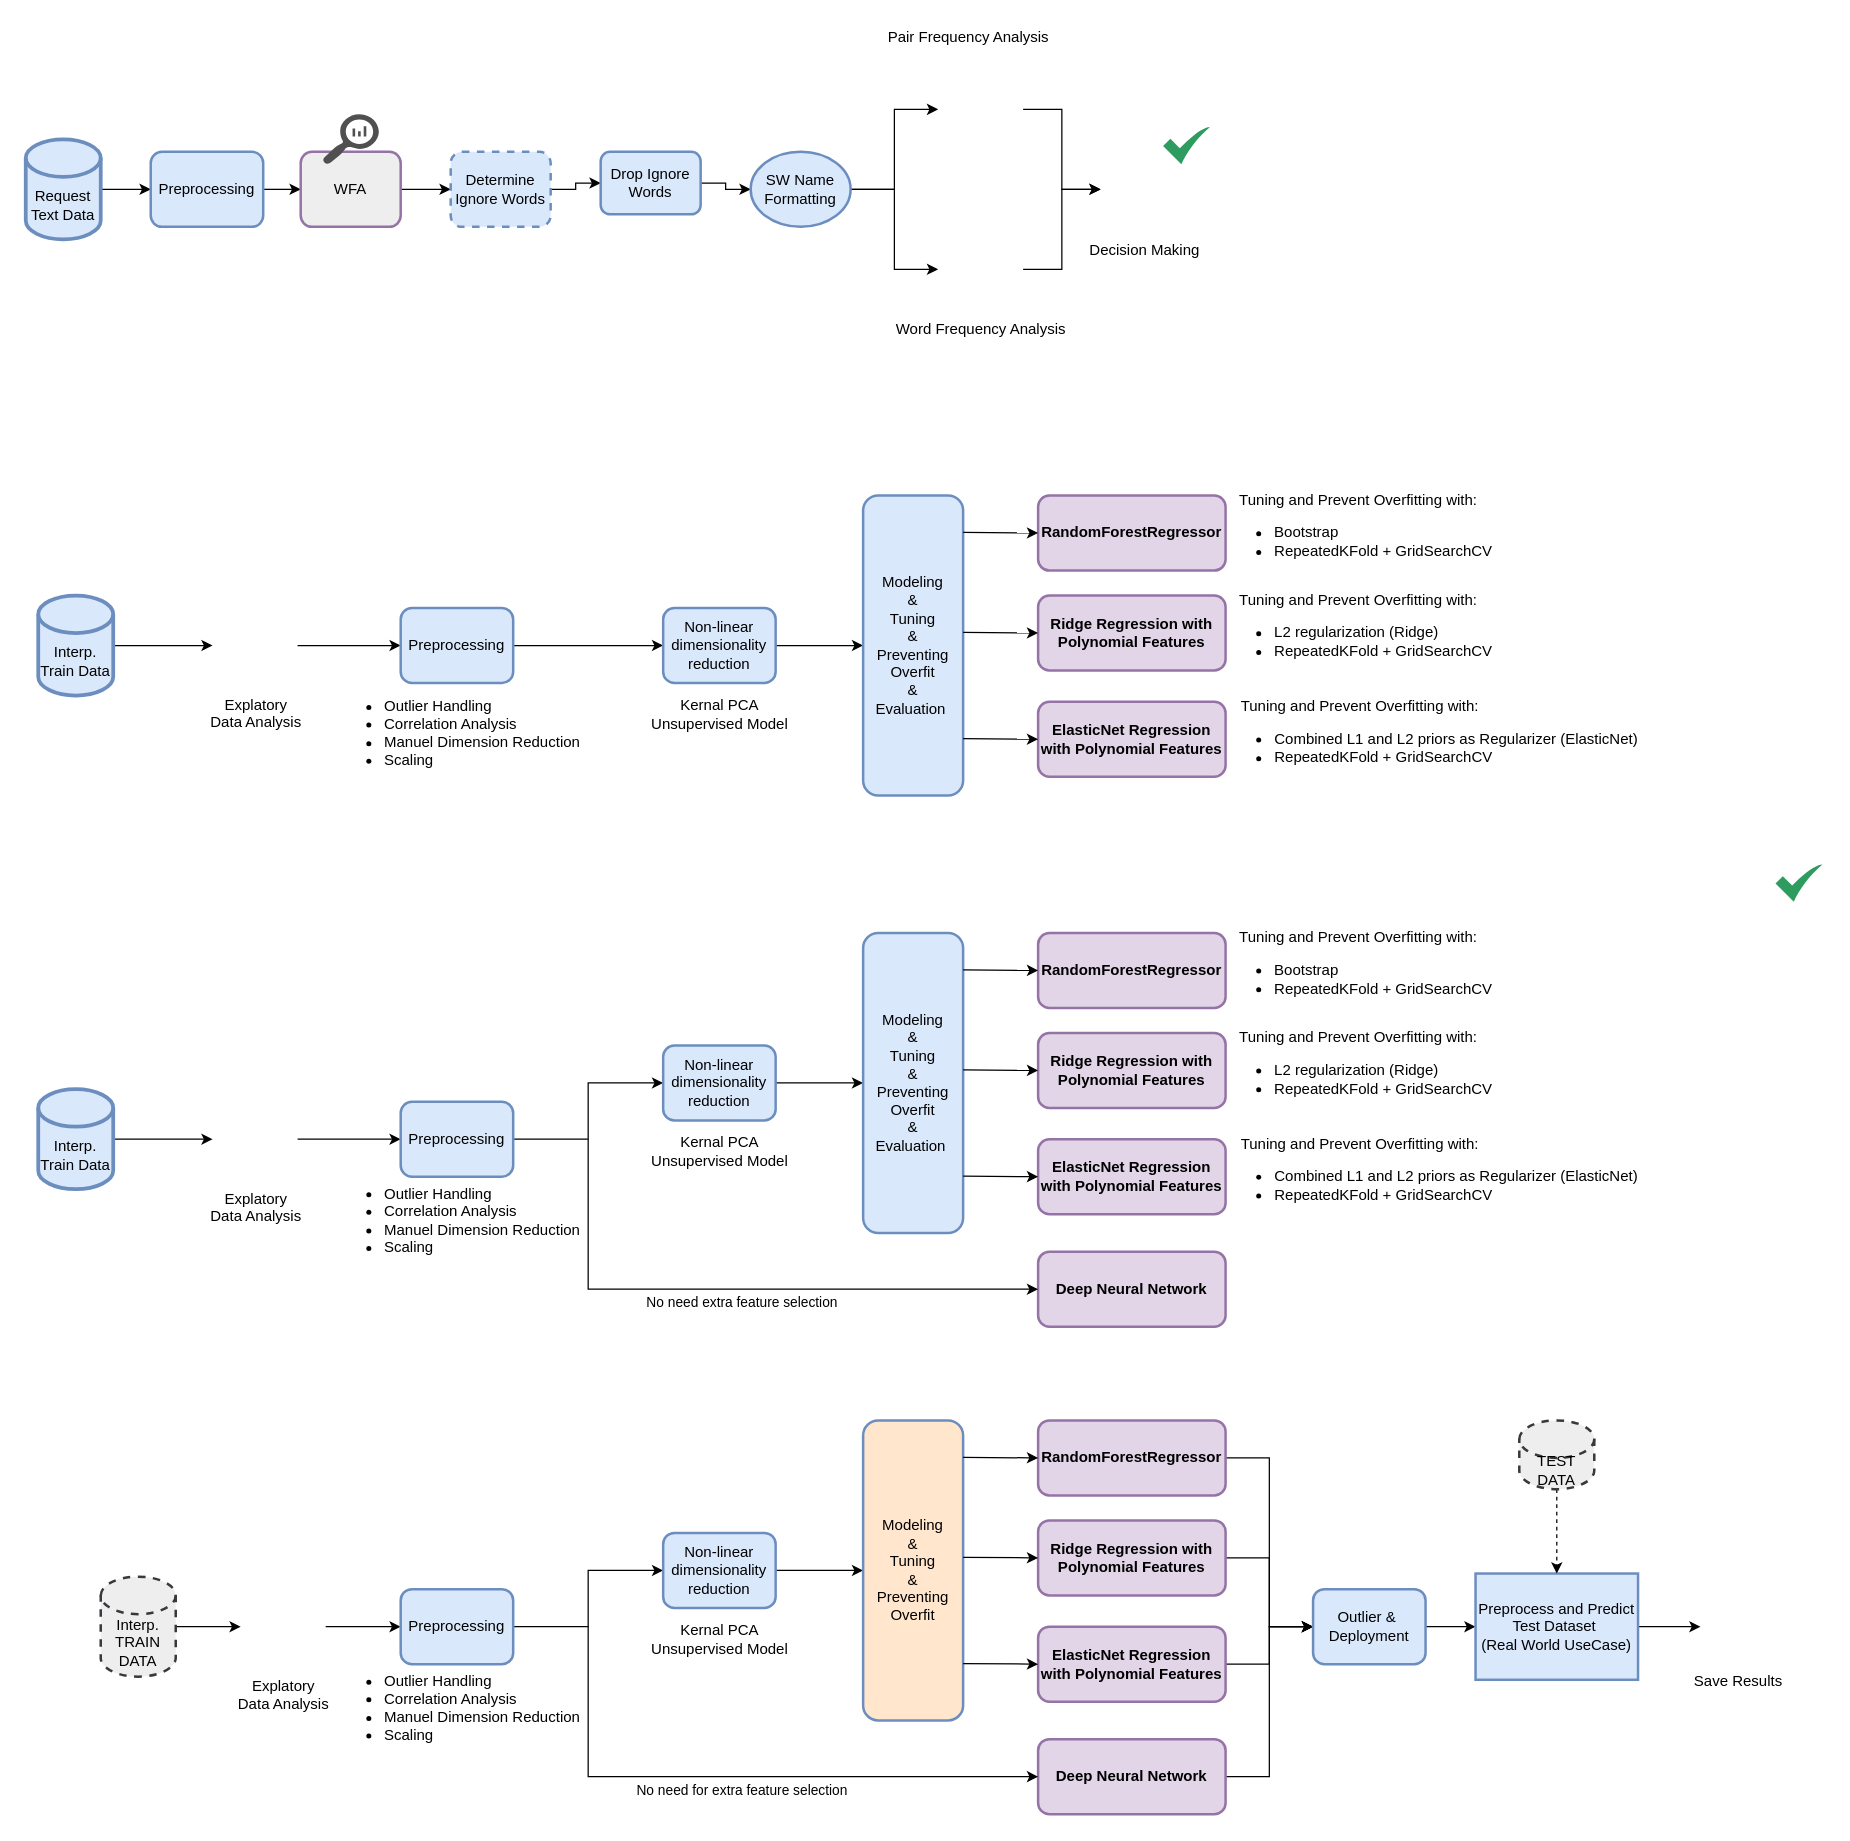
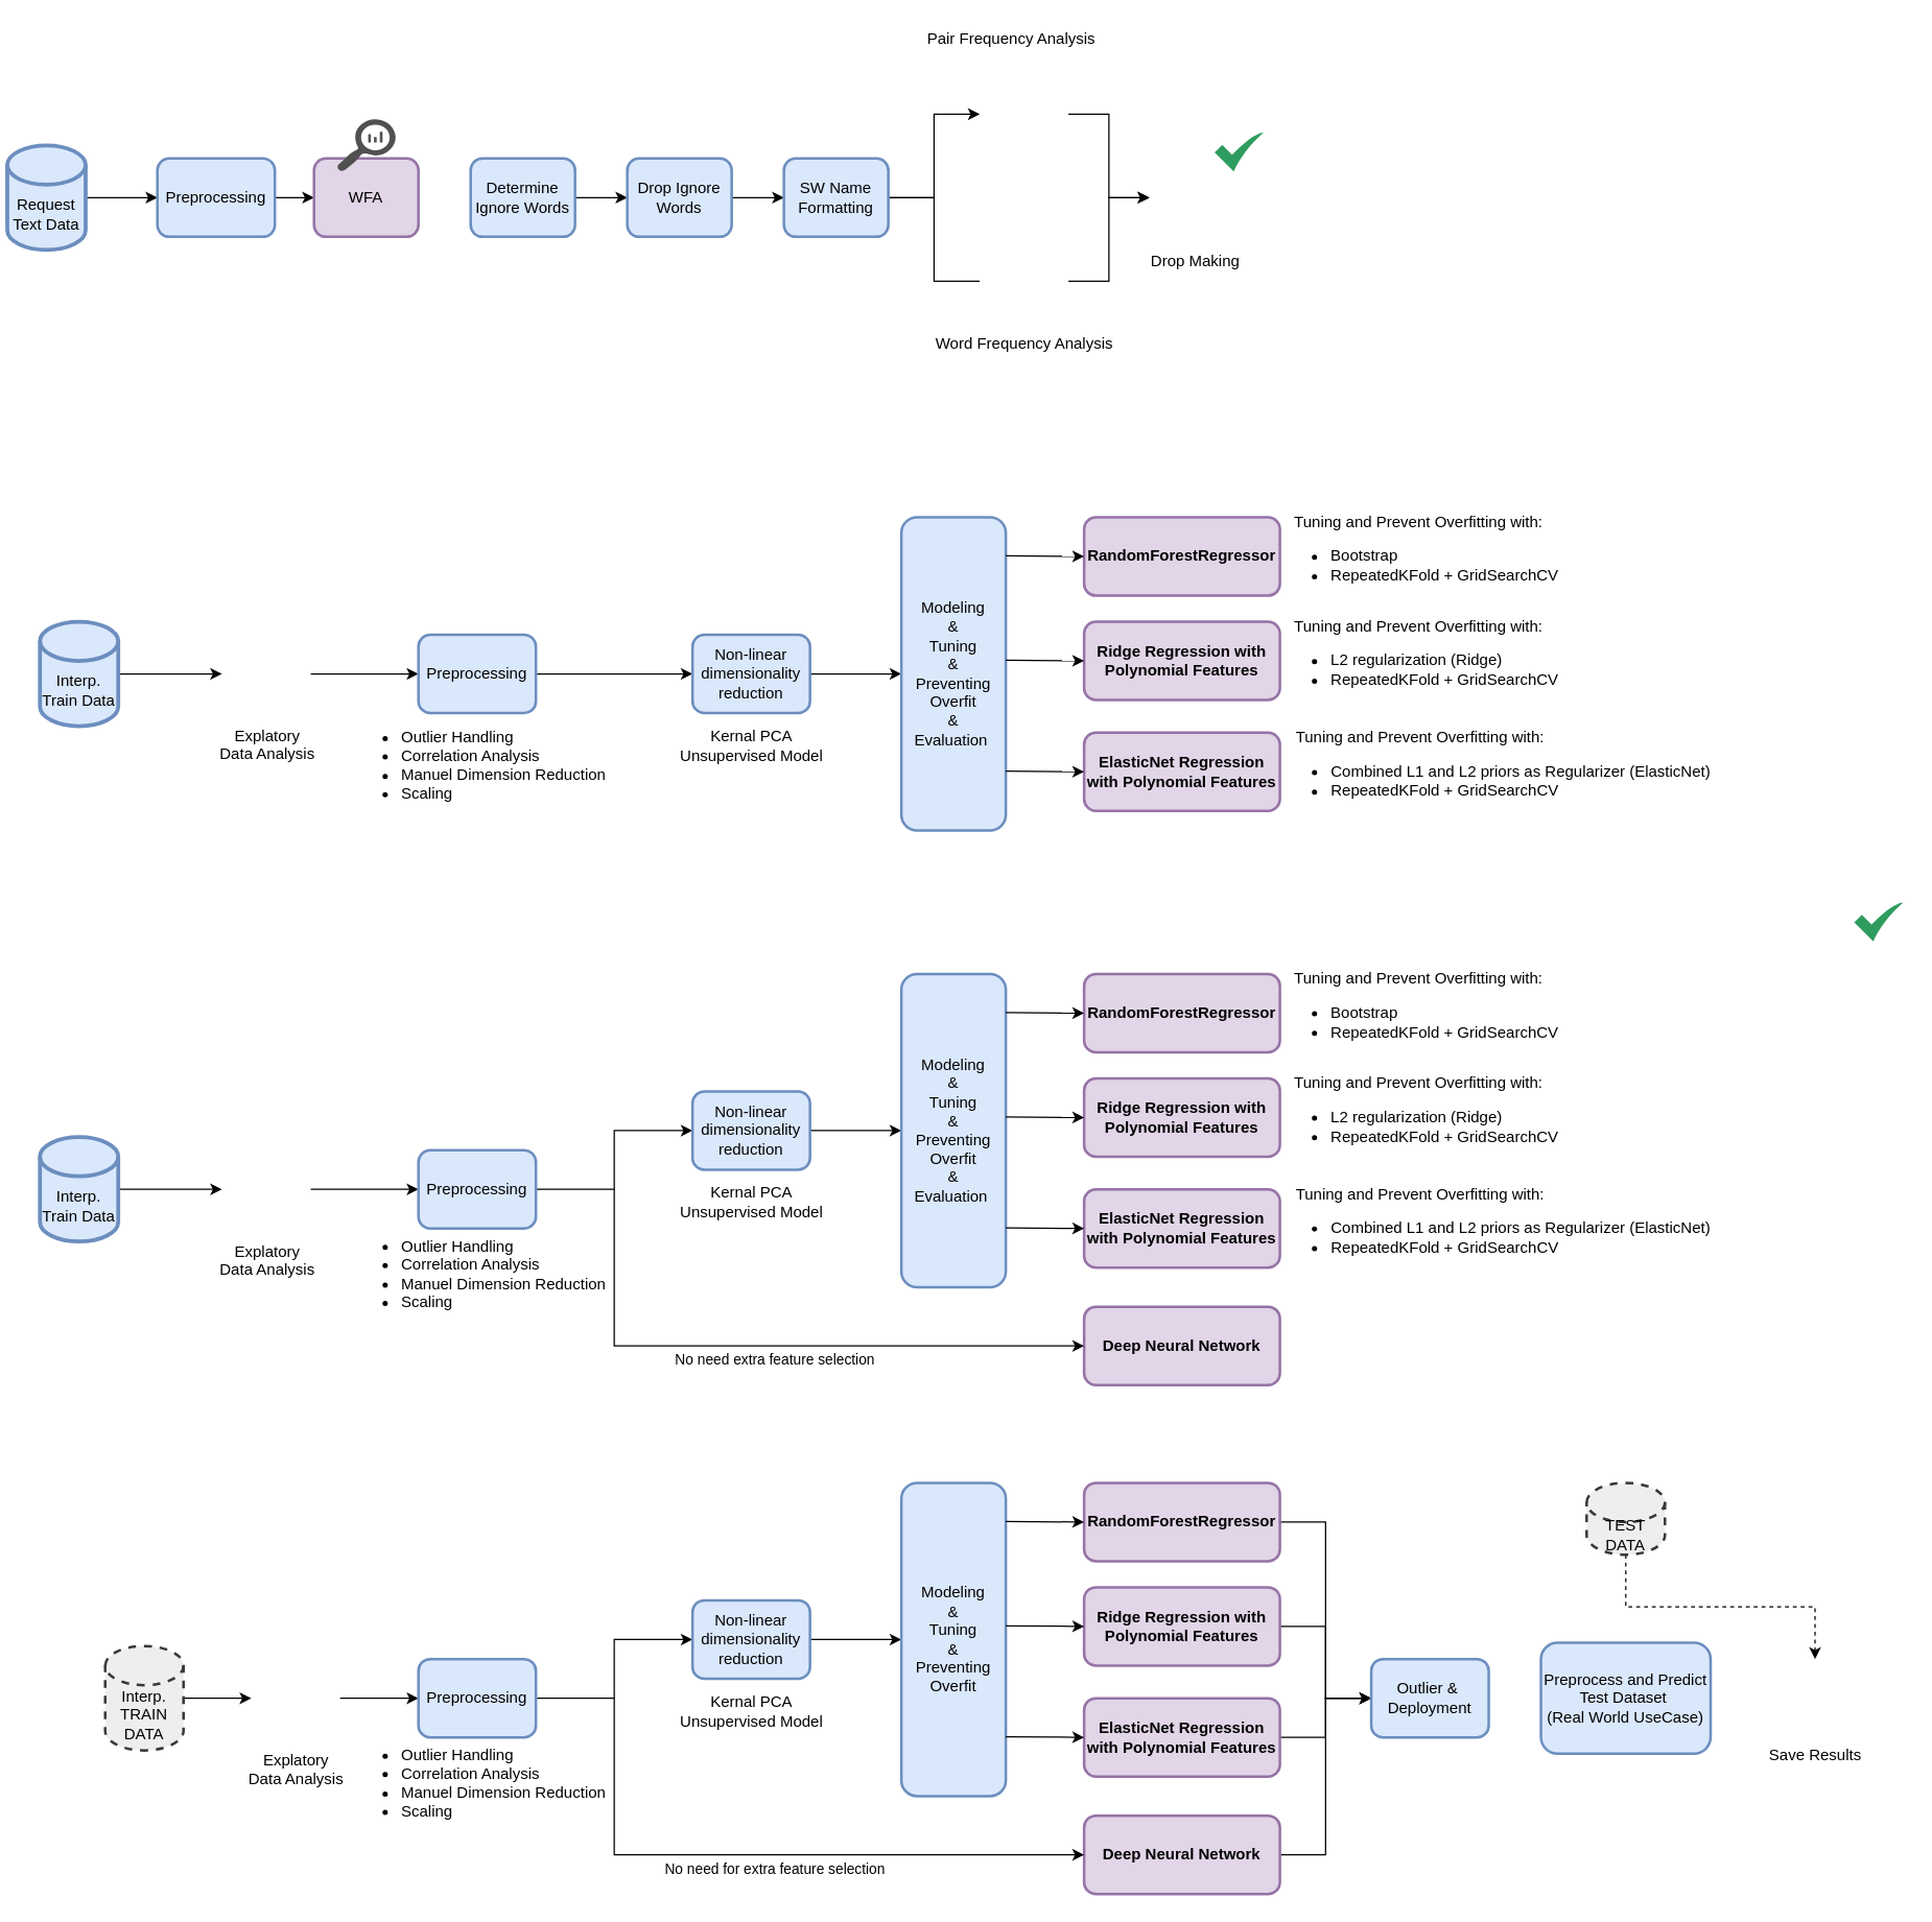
- <mxCell id="10" value="Drop Ignore Words" style="rounded=1;whiteSpace=wrap;html=1;strokeWidth=2;fillColor=#dae8fc;strokeColor=#6c8ebf;" vertex="1" parent="1"><mxGeometry x="480" y="121" width="80" height="50" as="geometry" /></mxCell>
+ <mxCell id="10" value="Drop Ignore Words" style="rounded=1;whiteSpace=wrap;html=1;strokeWidth=2;fillColor=#dae8fc;strokeColor=#6c8ebf;" vertex="1" parent="1"><mxGeometry x="480" y="121" width="80" height="60" as="geometry" /></mxCell>
- <mxCell id="14" value="Request Text Data" style="shape=cylinder3;whiteSpace=wrap;html=1;boundedLbl=1;backgroundOutline=1;size=15;fillColor=#dae8fc;strokeColor=#6c8ebf;strokeWidth=3;" vertex="1" parent="1"><mxGeometry x="20" y="111" width="60" height="80" as="geometry" /></mxCell>
+ <mxCell id="14" value="Request Text Data" style="shape=cylinder3;whiteSpace=wrap;html=1;boundedLbl=1;backgroundOutline=1;size=15;fillColor=#dae8fc;strokeColor=#6c8ebf;strokeWidth=3;" vertex="1" parent="1"><mxGeometry x="5" y="111" width="60" height="80" as="geometry" /></mxCell>
- <mxCell id="6" value="WFA" style="rounded=1;whiteSpace=wrap;html=1;strokeWidth=2;fillColor=#eeeeee;strokeColor=#9673a6;" vertex="1" parent="1"><mxGeometry x="240" y="121" width="80" height="60" as="geometry" /></mxCell>
+ <mxCell id="6" value="WFA" style="rounded=1;whiteSpace=wrap;html=1;strokeWidth=2;fillColor=#e1d5e7;strokeColor=#9673a6;" vertex="1" parent="1"><mxGeometry x="240" y="121" width="80" height="60" as="geometry" /></mxCell>
- <mxCell id="5" style="edgeStyle=orthogonalEdgeStyle;rounded=0;orthogonalLoop=1;jettySize=auto;html=1;exitX=1;exitY=0.5;exitDx=0;exitDy=0;entryX=0;entryY=0.5;entryDx=0;entryDy=0;" edge="1" parent="1" source="6" target="8"><mxGeometry relative="1" as="geometry" /></mxCell>
- <mxCell id="8" value="Determine Ignore Words" style="rounded=1;whiteSpace=wrap;html=1;strokeWidth=2;fillColor=#dae8fc;strokeColor=#6c8ebf;dashed=1;" vertex="1" parent="1"><mxGeometry x="360" y="121" width="80" height="60" as="geometry" /></mxCell>
+ <mxCell id="8" value="Determine Ignore Words" style="rounded=1;whiteSpace=wrap;html=1;strokeWidth=2;fillColor=#dae8fc;strokeColor=#6c8ebf;" vertex="1" parent="1"><mxGeometry x="360" y="121" width="80" height="60" as="geometry" /></mxCell>
- <mxCell id="13" value="&lt;span style=&quot;text-align: left&quot;&gt;SW Name Formatting&lt;/span&gt;" style="ellipse;whiteSpace=wrap;html=1;strokeWidth=2;fillColor=#dae8fc;strokeColor=#6c8ebf;" vertex="1" parent="1"><mxGeometry x="600" y="121" width="80" height="60" as="geometry" /></mxCell>
+ <mxCell id="13" value="&lt;span style=&quot;text-align: left&quot;&gt;SW Name Formatting&lt;/span&gt;" style="rounded=1;whiteSpace=wrap;html=1;strokeWidth=2;fillColor=#dae8fc;strokeColor=#6c8ebf;" vertex="1" parent="1"><mxGeometry x="600" y="121" width="80" height="60" as="geometry" /></mxCell>
- <mxCell id="18" value="Decision Making" style="shape=image;html=1;verticalAlign=top;verticalLabelPosition=bottom;labelBackgroundColor=#ffffff;imageAspect=0;aspect=fixed;image=https://cdn0.iconfinder.com/data/icons/business-startup-10/50/16-128.png;" vertex="1" parent="1"><mxGeometry x="880" y="116" width="70" height="70" as="geometry" /></mxCell>
+ <mxCell id="18" value="Drop Making" style="shape=image;html=1;verticalAlign=top;verticalLabelPosition=bottom;labelBackgroundColor=#ffffff;imageAspect=0;aspect=fixed;image=https://cdn0.iconfinder.com/data/icons/business-startup-10/50/16-128.png;" vertex="1" parent="1"><mxGeometry x="880" y="116" width="70" height="70" as="geometry" /></mxCell>
- <mxCell id="12" style="edgeStyle=orthogonalEdgeStyle;rounded=0;orthogonalLoop=1;jettySize=auto;html=1;exitX=1;exitY=0.5;exitDx=0;exitDy=0;entryX=0;entryY=0.5;entryDx=0;entryDy=0;" edge="1" parent="1" source="13" target="17"><mxGeometry relative="1" as="geometry" /></mxCell>
+ <mxCell id="12" style="edgeStyle=orthogonalEdgeStyle;rounded=0;orthogonalLoop=1;jettySize=auto;html=1;exitX=1;exitY=0.5;exitDx=0;exitDy=0;entryX=0;entryY=0.5;entryDx=0;entryDy=0;endArrow=none;" edge="1" parent="1" source="13" target="17"><mxGeometry relative="1" as="geometry" /></mxCell>
- <mxCell id="94" style="edgeStyle=orthogonalEdgeStyle;rounded=0;orthogonalLoop=1;jettySize=auto;html=1;exitX=0.5;exitY=1;exitDx=0;exitDy=0;exitPerimeter=0;entryX=0.5;entryY=0;entryDx=0;entryDy=0;dashed=1;" edge="1" parent="1" source="95" target="93"><mxGeometry relative="1" as="geometry" /></mxCell>
+ <mxCell id="94" style="edgeStyle=orthogonalEdgeStyle;rounded=0;orthogonalLoop=1;jettySize=auto;html=1;exitX=0.5;exitY=1;exitDx=0;exitDy=0;exitPerimeter=0;dashed=1;" edge="1" parent="1" source="95" target="96"><mxGeometry relative="1" as="geometry" /></mxCell>
- <mxCell id="76" value="&lt;span&gt;Modeling &lt;br&gt;&amp;amp; &lt;br&gt;Tuning &lt;br&gt;&amp;amp;&lt;br&gt;Preventing Overfit&lt;br&gt;&lt;/span&gt;" style="rounded=1;whiteSpace=wrap;html=1;fillColor=#ffe6cc;strokeColor=#6c8ebf;strokeWidth=2;" vertex="1" parent="1"><mxGeometry x="690" y="1136" width="80" height="240" as="geometry" /></mxCell>
+ <mxCell id="76" value="&lt;span&gt;Modeling &lt;br&gt;&amp;amp; &lt;br&gt;Tuning &lt;br&gt;&amp;amp;&lt;br&gt;Preventing Overfit&lt;br&gt;&lt;/span&gt;" style="rounded=1;whiteSpace=wrap;html=1;fillColor=#dae8fc;strokeColor=#6c8ebf;strokeWidth=2;" vertex="1" parent="1"><mxGeometry x="690" y="1136" width="80" height="240" as="geometry" /></mxCell>
- <mxCell id="90" style="edgeStyle=orthogonalEdgeStyle;rounded=0;orthogonalLoop=1;jettySize=auto;html=1;exitX=1;exitY=0.5;exitDx=0;exitDy=0;entryX=0;entryY=0.5;entryDx=0;entryDy=0;" edge="1" parent="1" source="91" target="93"><mxGeometry relative="1" as="geometry" /></mxCell>
- <mxCell id="93" value="Preprocess and Predict Test Dataset&amp;nbsp;&lt;br&gt;(Real World UseCase)" style="whiteSpace=wrap;html=1;fillColor=#dae8fc;strokeColor=#6c8ebf;strokeWidth=2;rounded=0;" vertex="1" parent="1"><mxGeometry x="1180" y="1258.5" width="130" height="85" as="geometry" /></mxCell>
+ <mxCell id="93" value="Preprocess and Predict Test Dataset&amp;nbsp;&lt;br&gt;(Real World UseCase)" style="rounded=1;whiteSpace=wrap;html=1;fillColor=#dae8fc;strokeColor=#6c8ebf;strokeWidth=2;" vertex="1" parent="1"><mxGeometry x="1180" y="1258.5" width="130" height="85" as="geometry" /></mxCell>
- <mxCell id="92" style="edgeStyle=orthogonalEdgeStyle;rounded=0;orthogonalLoop=1;jettySize=auto;html=1;exitX=1;exitY=0.5;exitDx=0;exitDy=0;" edge="1" parent="1" source="93" target="96"><mxGeometry relative="1" as="geometry" /></mxCell>
